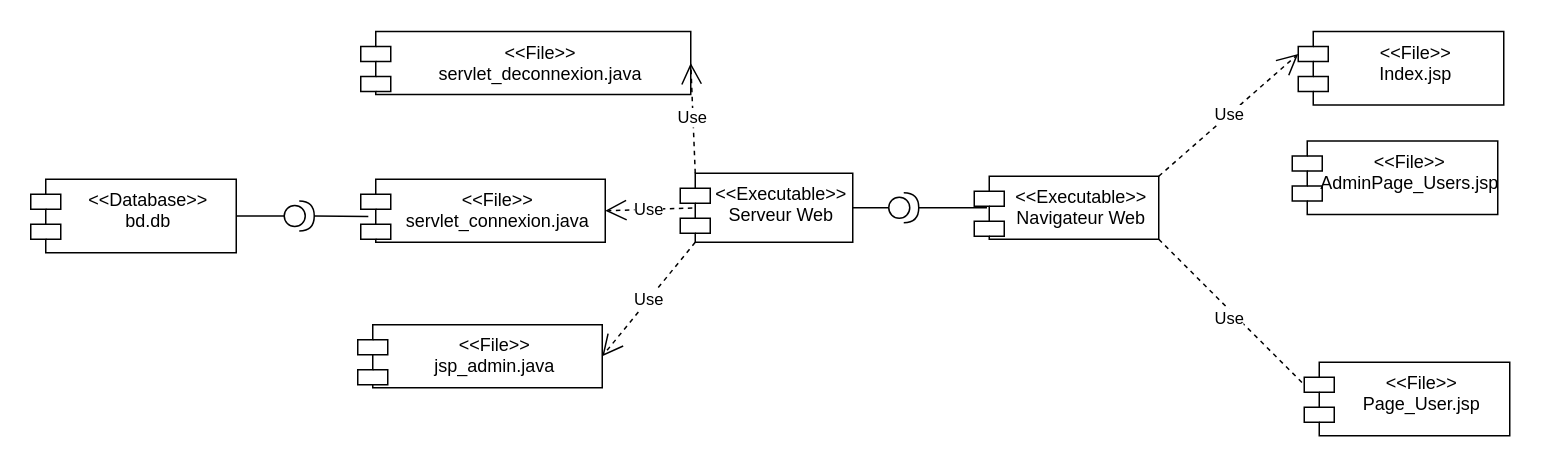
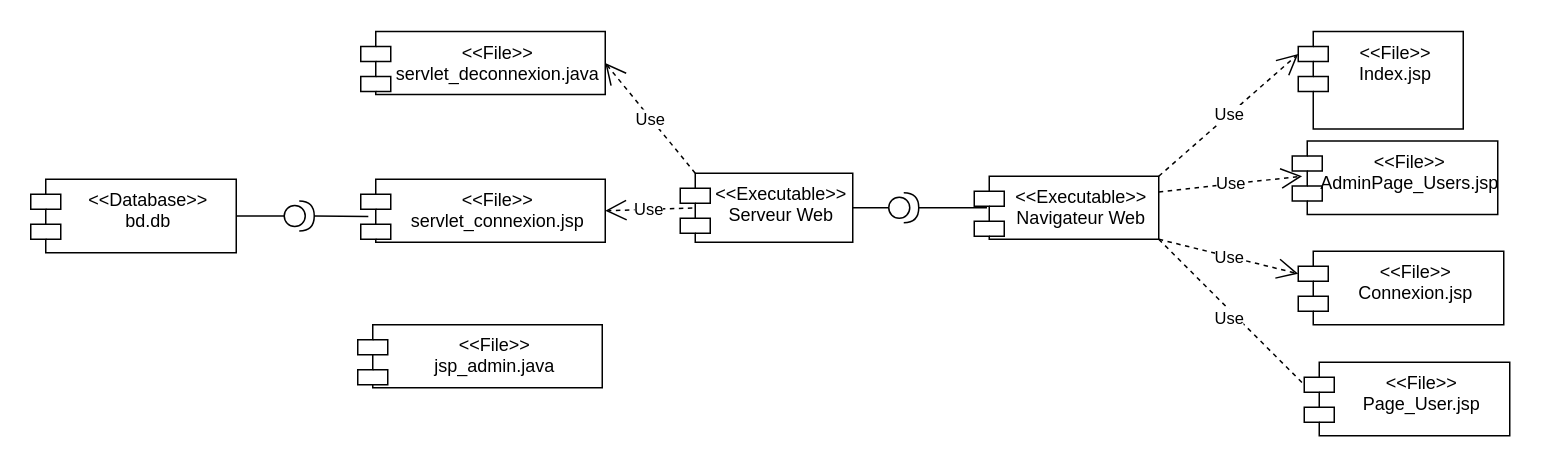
- <mxCell id="15" value="&amp;lt;&amp;lt;File&amp;gt;&amp;gt;&lt;br&gt;servlet_deconnexion.java" style="shape=module;align=left;spacingLeft=20;align=center;verticalAlign=top;whiteSpace=wrap;html=1;" vertex="1" parent="1"><mxGeometry x="240" y="20.5" width="220" height="42" as="geometry" /></mxCell>
+ <mxCell id="15" value="&amp;lt;&amp;lt;File&amp;gt;&amp;gt;&lt;br&gt;servlet_deconnexion.java" style="shape=module;align=left;spacingLeft=20;align=center;verticalAlign=top;whiteSpace=wrap;html=1;" vertex="1" parent="1"><mxGeometry x="240" y="20.5" width="163" height="42" as="geometry" /></mxCell>
- <mxCell id="7" value="&amp;lt;&amp;lt;File&amp;gt;&amp;gt;&lt;br&gt;Index.jsp" style="shape=module;align=left;spacingLeft=20;align=center;verticalAlign=top;whiteSpace=wrap;html=1;" vertex="1" parent="1"><mxGeometry x="865" y="20.5" width="137" height="49" as="geometry" /></mxCell>
+ <mxCell id="7" value="&amp;lt;&amp;lt;File&amp;gt;&amp;gt;&lt;br&gt;Index.jsp" style="shape=module;align=left;spacingLeft=20;align=center;verticalAlign=top;whiteSpace=wrap;html=1;" vertex="1" parent="1"><mxGeometry x="865" y="20.5" width="110" height="65" as="geometry" /></mxCell>
+ <mxCell id="11" value="Use" style="endArrow=open;endSize=12;dashed=1;html=1;rounded=0;entryX=0.048;entryY=0.478;entryDx=0;entryDy=0;entryPerimeter=0;exitX=1;exitY=0.25;exitDx=0;exitDy=0;" edge="1" parent="1" source="3" target="8"><mxGeometry width="160" relative="1" as="geometry"><mxPoint x="814" y="81" as="sourcePoint" /><mxPoint x="863" y="-6" as="targetPoint" /></mxGeometry></mxCell>
- <mxCell id="16" value="&amp;lt;&amp;lt;File&amp;gt;&amp;gt;&lt;br&gt;servlet_connexion.java" style="shape=module;align=left;spacingLeft=20;align=center;verticalAlign=top;whiteSpace=wrap;html=1;" vertex="1" parent="1"><mxGeometry x="240" y="119" width="163" height="42" as="geometry" /></mxCell>
+ <mxCell id="16" value="&amp;lt;&amp;lt;File&amp;gt;&amp;gt;&lt;br&gt;servlet_connexion.jsp" style="shape=module;align=left;spacingLeft=20;align=center;verticalAlign=top;whiteSpace=wrap;html=1;" vertex="1" parent="1"><mxGeometry x="240" y="119" width="163" height="42" as="geometry" /></mxCell>
+ <mxCell id="12" value="Use" style="endArrow=open;endSize=12;dashed=1;html=1;rounded=0;entryX=0;entryY=0;entryDx=0;entryDy=15;entryPerimeter=0;exitX=1;exitY=1;exitDx=0;exitDy=0;" edge="1" parent="1" source="3" target="9"><mxGeometry width="160" relative="1" as="geometry"><mxPoint x="814" y="121" as="sourcePoint" /><mxPoint x="869" y="141" as="targetPoint" /></mxGeometry></mxCell>
+ <mxCell id="9" value="&amp;lt;&amp;lt;File&amp;gt;&amp;gt;&lt;br&gt;Connexion.jsp" style="shape=module;align=left;spacingLeft=20;align=center;verticalAlign=top;whiteSpace=wrap;html=1;" vertex="1" parent="1"><mxGeometry x="865" y="167" width="137" height="49" as="geometry" /></mxCell>
- <mxCell id="21" value="Use" style="endArrow=open;endSize=12;dashed=1;html=1;rounded=0;entryX=1;entryY=0.5;entryDx=0;entryDy=0;exitX=0;exitY=1;exitDx=10;exitDy=0;exitPerimeter=0;" edge="1" parent="1" source="2" target="17"><mxGeometry width="160" relative="1" as="geometry"><mxPoint x="471" y="148" as="sourcePoint" /><mxPoint x="411" y="150" as="targetPoint" /></mxGeometry></mxCell>
